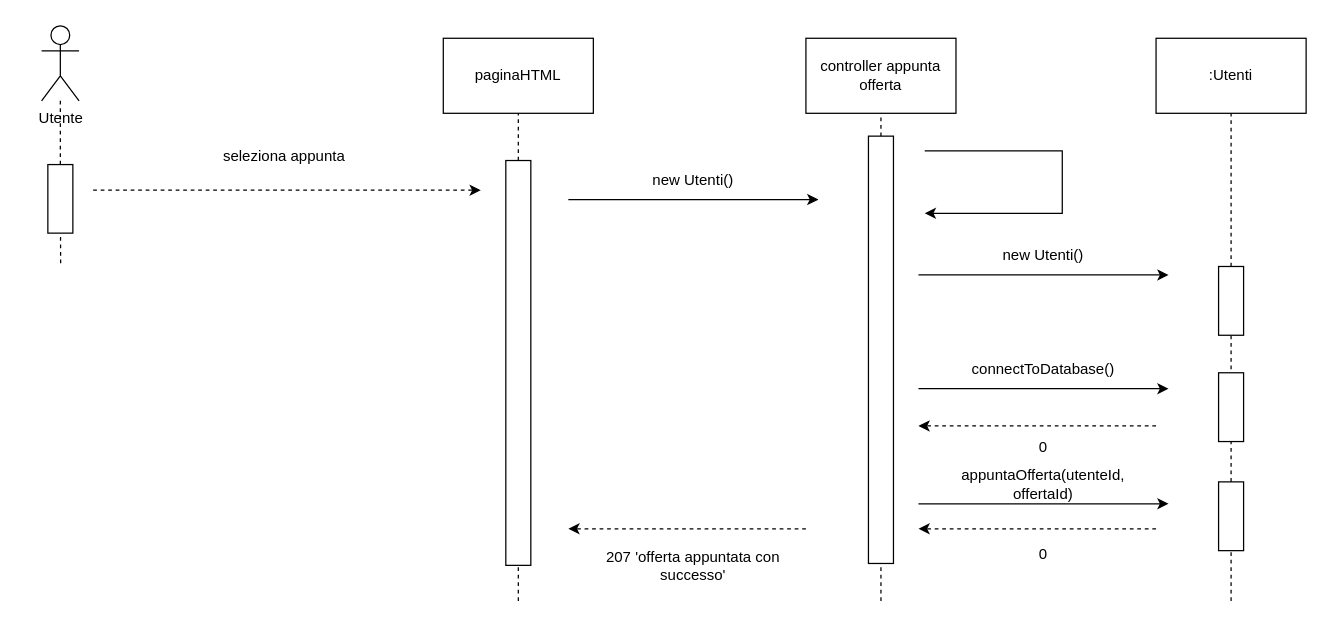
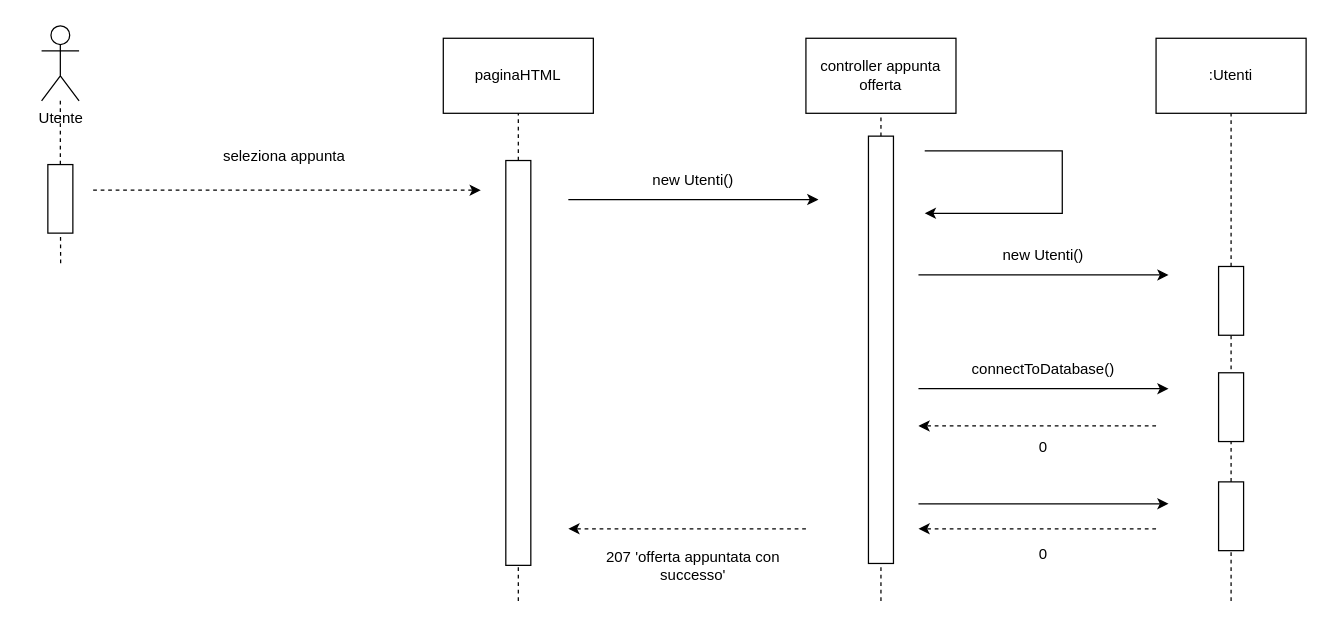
- <mxCell id="18" value="appuntaOfferta(utenteId, offertaId)" style="text;html=1;align=center;verticalAlign=middle;whiteSpace=wrap;rounded=0;" parent="1" vertex="1"><mxGeometry x="764" y="372.25" width="140" height="30" as="geometry" /></mxCell>
